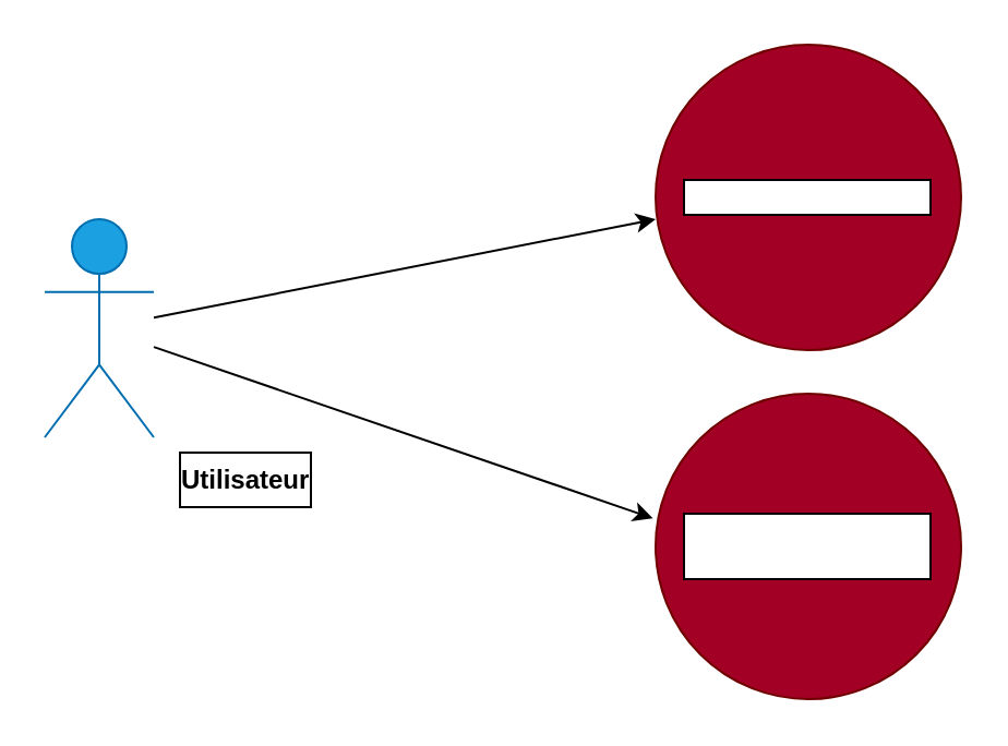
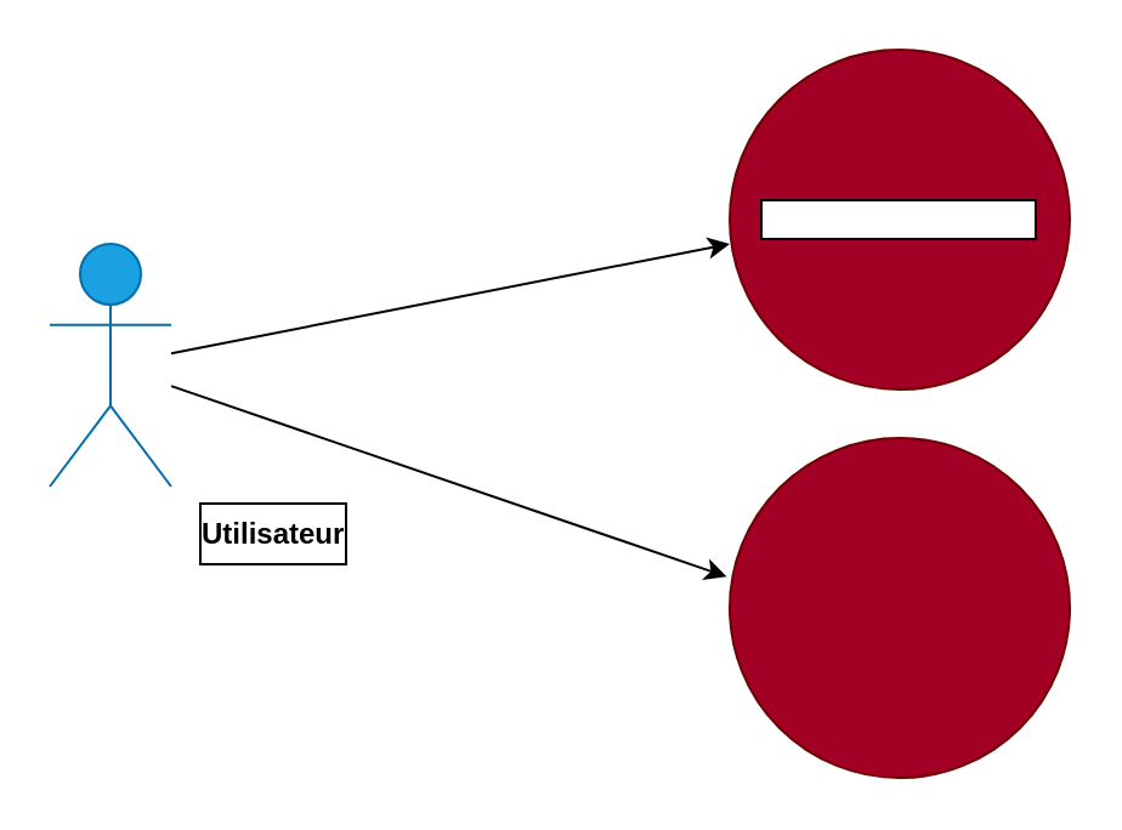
- <mxCell id="9" value="&lt;span&gt;Prédire la Vulnérabilité&lt;/span&gt;" style="text;strokeColor=none;align=center;fillColor=none;html=1;verticalAlign=middle;whiteSpace=wrap;rounded=0;fontFamily=Helvetica;fontSize=12;fontColor=#ffffff;labelBorderColor=default;labelBackgroundColor=light-dark(#FFFFFF,#FFFFFF);" vertex="1" parent="1"><mxGeometry x="312" y="230" width="116" height="40" as="geometry" /></mxCell>
